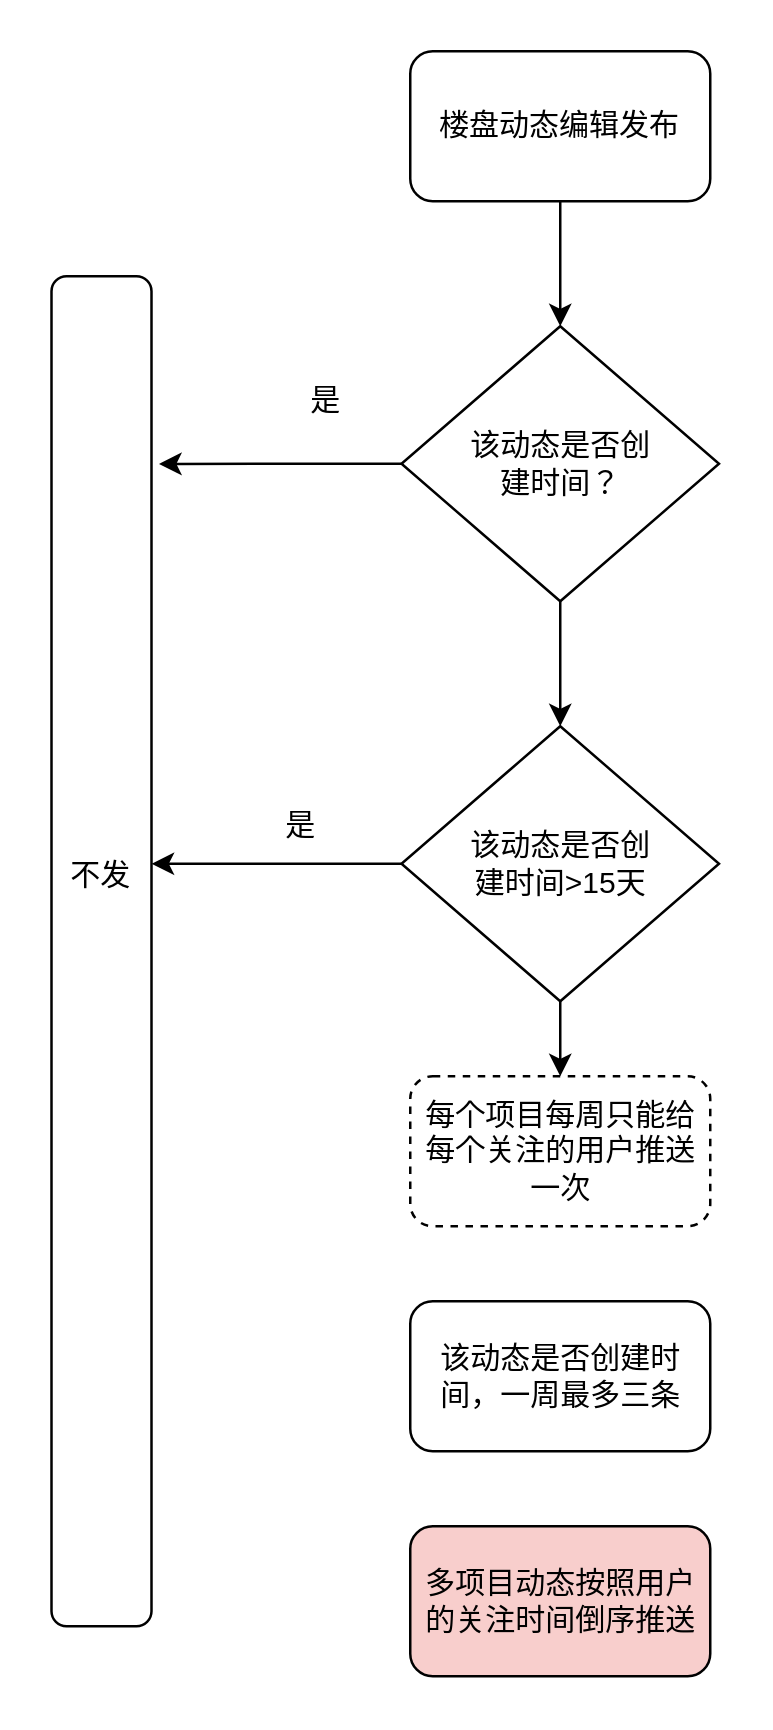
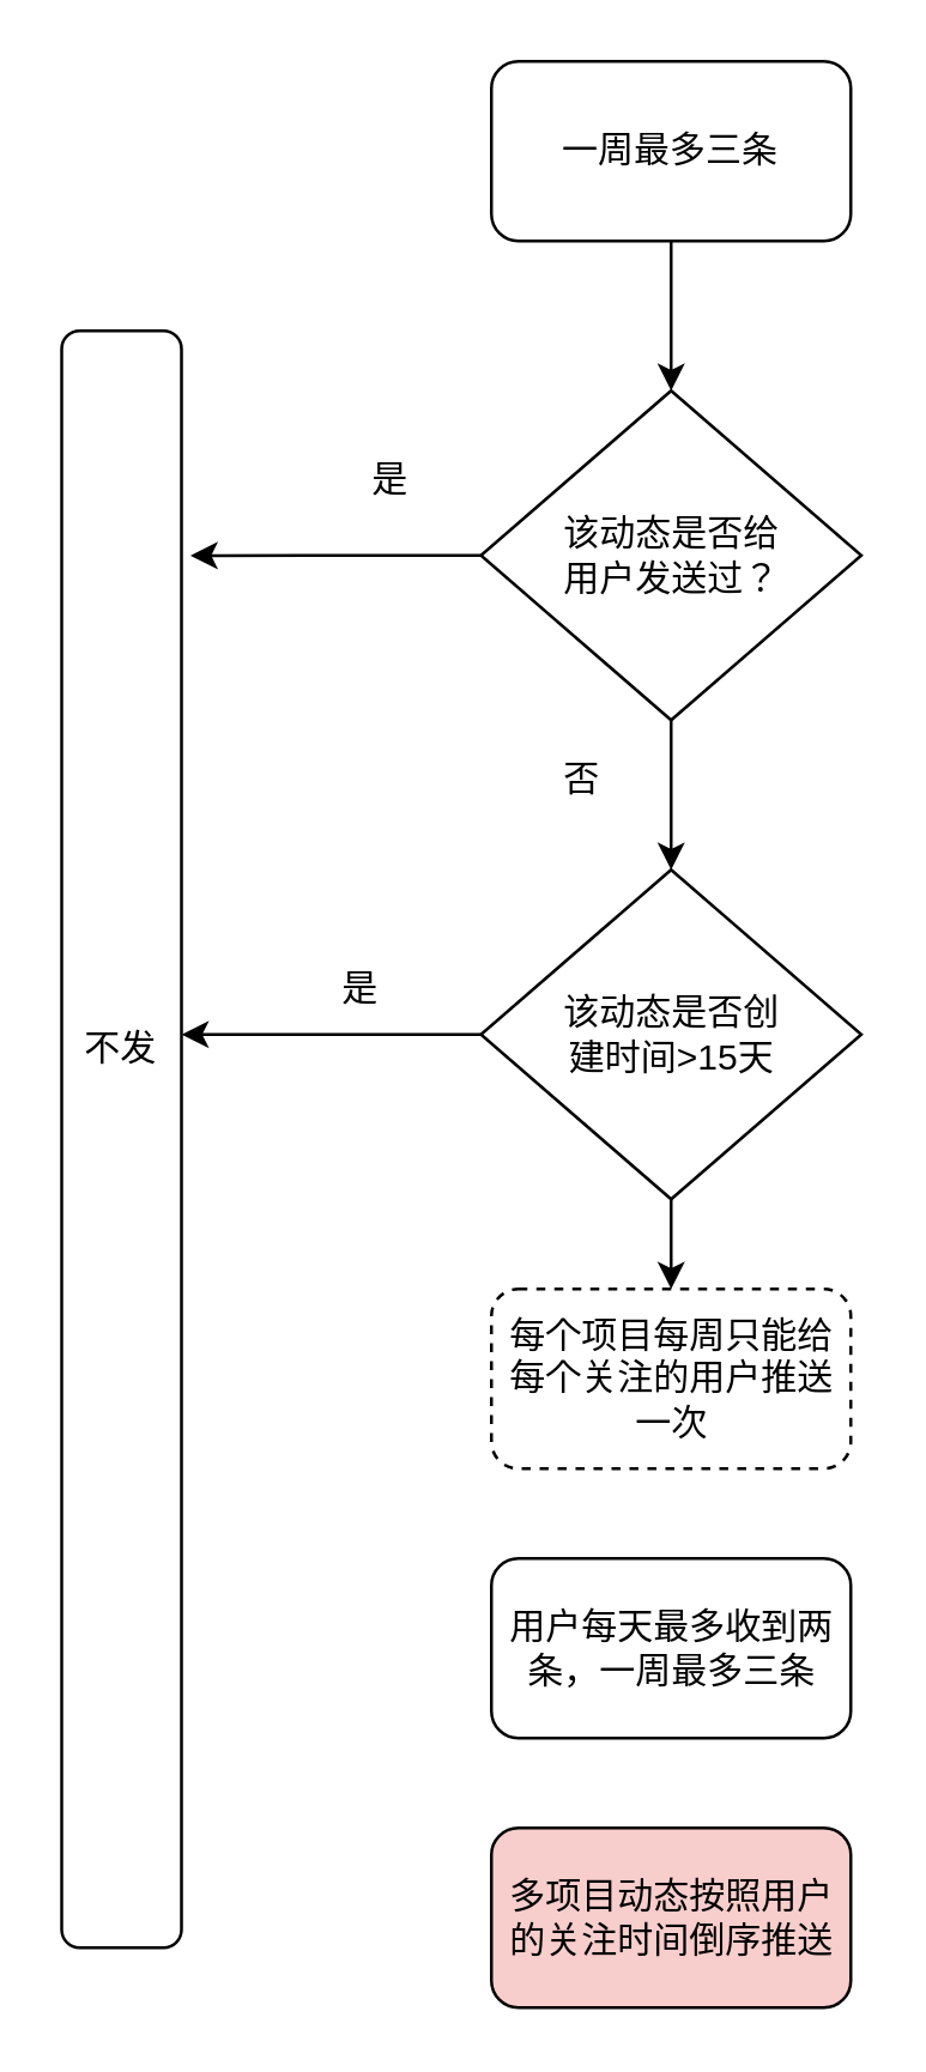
- <mxCell id="4" value="楼盘动态编辑发布" style="text;html=1;strokeColor=none;fillColor=none;align=center;verticalAlign=middle;whiteSpace=wrap;rounded=0;" vertex="1" parent="1"><mxGeometry x="166" y="35" width="115" height="30" as="geometry" /></mxCell>
+ <mxCell id="4" value="一周最多三条" style="text;html=1;strokeColor=none;fillColor=none;align=center;verticalAlign=middle;whiteSpace=wrap;rounded=0;" vertex="1" parent="1"><mxGeometry x="166" y="35" width="115" height="30" as="geometry" /></mxCell>
- <mxCell id="8" value="该动态是否创建时间？" style="text;html=1;strokeColor=none;fillColor=none;align=center;verticalAlign=middle;whiteSpace=wrap;rounded=0;" vertex="1" parent="1"><mxGeometry x="184.75" y="170" width="77.5" height="30" as="geometry" /></mxCell>
+ <mxCell id="8" value="该动态是否给用户发送过？" style="text;html=1;strokeColor=none;fillColor=none;align=center;verticalAlign=middle;whiteSpace=wrap;rounded=0;" vertex="1" parent="1"><mxGeometry x="184.75" y="170" width="77.5" height="30" as="geometry" /></mxCell>
+ <mxCell id="9" value="否" style="text;html=1;strokeColor=none;fillColor=none;align=center;verticalAlign=middle;whiteSpace=wrap;rounded=0;" vertex="1" parent="1"><mxGeometry x="173.5" y="250" width="40" height="20" as="geometry" /></mxCell>
- <mxCell id="19" value="该动态是否创建时间，一周最多三条" style="rounded=1;whiteSpace=wrap;html=1;" vertex="1" parent="1"><mxGeometry x="163.5" y="520" width="120" height="60" as="geometry" /></mxCell>
+ <mxCell id="19" value="用户每天最多收到两条，一周最多三条" style="rounded=1;whiteSpace=wrap;html=1;" vertex="1" parent="1"><mxGeometry x="163.5" y="520" width="120" height="60" as="geometry" /></mxCell>
